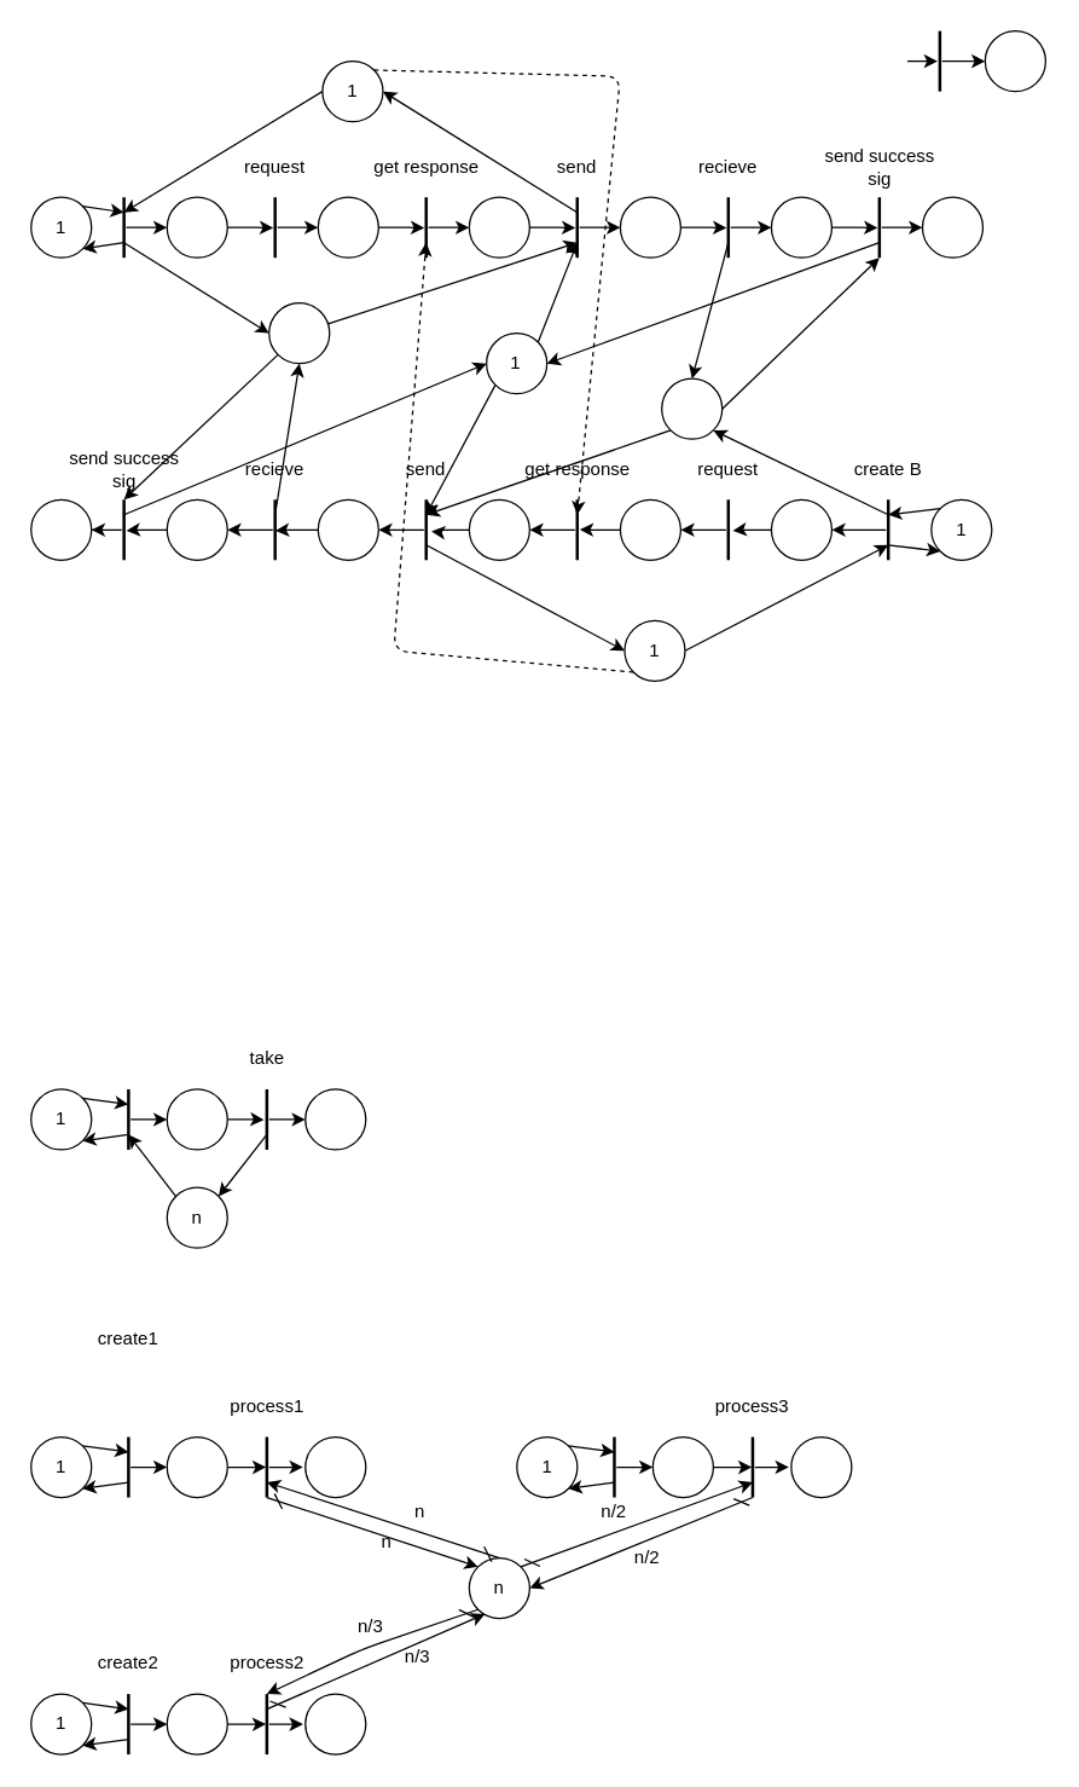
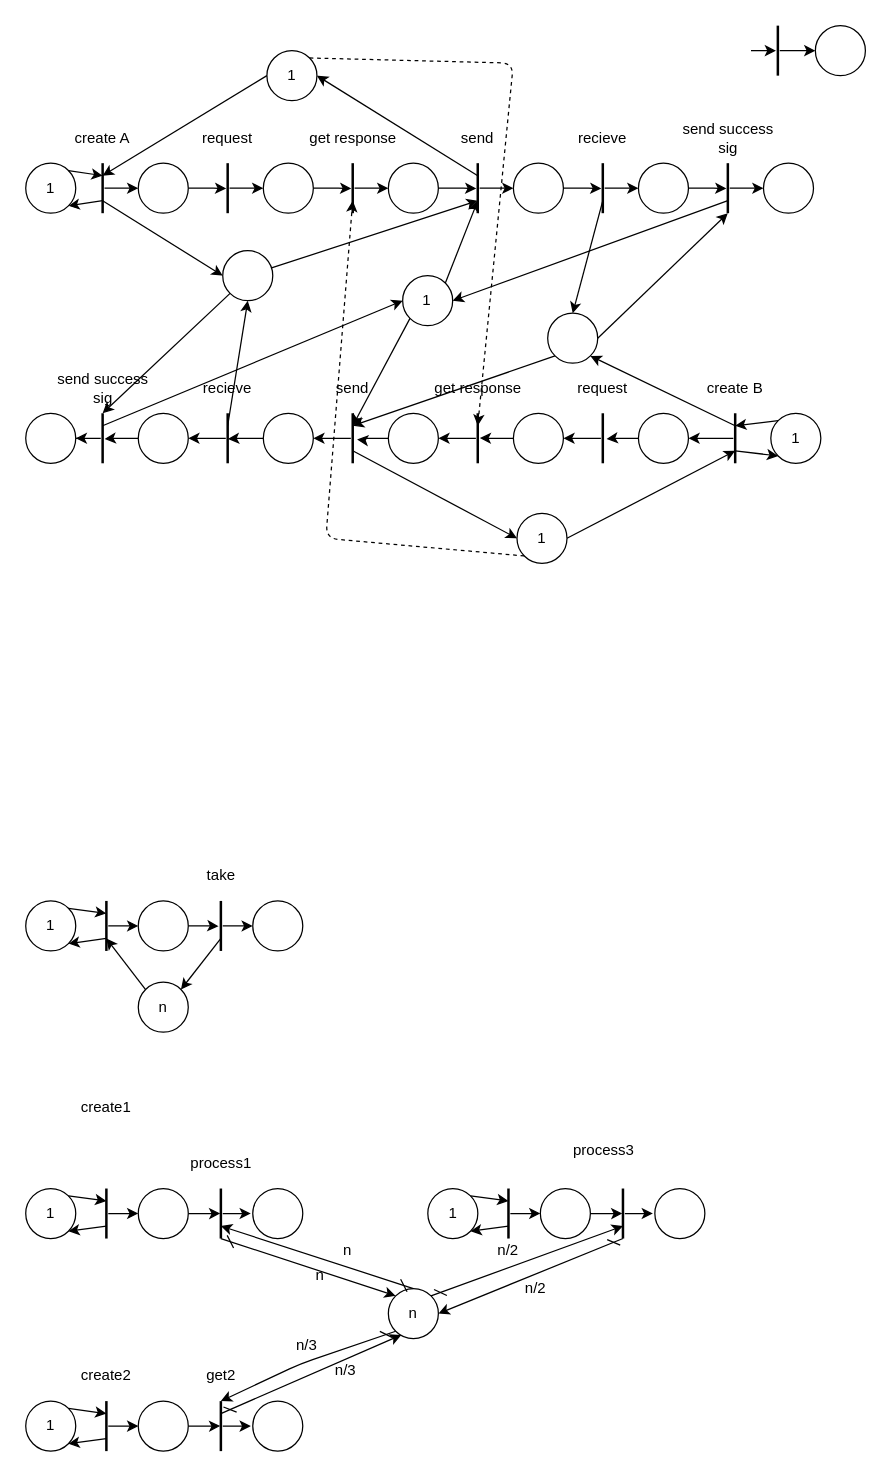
+ <mxCell id="29" value="create A" style="text;html=1;strokeColor=none;fillColor=none;align=center;verticalAlign=middle;whiteSpace=wrap;rounded=0;" vertex="1" parent="1"><mxGeometry x="57.25" y="100" width="48.5" height="20" as="geometry" /></mxCell>
- <mxCell id="119" value="process3" style="text;html=1;strokeColor=none;fillColor=none;align=center;verticalAlign=middle;whiteSpace=wrap;rounded=0;" vertex="1" parent="1"><mxGeometry x="466.24" y="920" width="62.75" height="20" as="geometry" /></mxCell>
+ <mxCell id="119" value="process3" style="text;html=1;strokeColor=none;fillColor=none;align=center;verticalAlign=middle;whiteSpace=wrap;rounded=0;" vertex="1" parent="1"><mxGeometry x="451.24" y="910" width="62.75" height="20" as="geometry" /></mxCell>
- <mxCell id="118" value="process2" style="text;html=1;strokeColor=none;fillColor=none;align=center;verticalAlign=middle;whiteSpace=wrap;rounded=0;" vertex="1" parent="1"><mxGeometry x="144.68" y="1090" width="62.75" height="20" as="geometry" /></mxCell>
+ <mxCell id="118" value="get2" style="text;html=1;strokeColor=none;fillColor=none;align=center;verticalAlign=middle;whiteSpace=wrap;rounded=0;" vertex="1" parent="1"><mxGeometry x="144.68" y="1090" width="62.75" height="20" as="geometry" /></mxCell>
